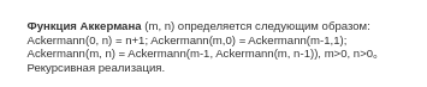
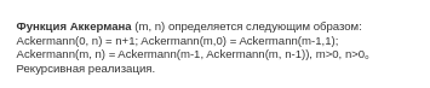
- <mxCell id="2" value="&lt;b style=&quot;color: rgb(51, 51, 51); font-family: &amp;quot;ys text&amp;quot;, arial, helvetica, &amp;quot;arial unicode ms&amp;quot;, sans-serif; font-size: 16px; font-style: normal; letter-spacing: normal; text-indent: 0px; text-transform: none; word-spacing: 0px; background-color: rgb(255, 255, 255);&quot;&gt;Функция&lt;/b&gt;&lt;span style=&quot;color: rgb(51, 51, 51); font-family: &amp;quot;ys text&amp;quot;, arial, helvetica, &amp;quot;arial unicode ms&amp;quot;, sans-serif; font-size: 16px; font-style: normal; font-weight: 400; letter-spacing: normal; text-indent: 0px; text-transform: none; word-spacing: 0px; background-color: rgb(255, 255, 255); display: inline; float: none;&quot;&gt;&lt;span&gt;&amp;nbsp;&lt;/span&gt;&lt;/span&gt;&lt;b style=&quot;color: rgb(51, 51, 51); font-family: &amp;quot;ys text&amp;quot;, arial, helvetica, &amp;quot;arial unicode ms&amp;quot;, sans-serif; font-size: 16px; font-style: normal; letter-spacing: normal; text-indent: 0px; text-transform: none; word-spacing: 0px; background-color: rgb(255, 255, 255);&quot;&gt;Аккермана&lt;/b&gt;&lt;span style=&quot;color: rgb(51, 51, 51); font-family: &amp;quot;ys text&amp;quot;, arial, helvetica, &amp;quot;arial unicode ms&amp;quot;, sans-serif; font-size: 16px; font-style: normal; font-weight: 400; letter-spacing: normal; text-indent: 0px; text-transform: none; word-spacing: 0px; background-color: rgb(255, 255, 255); display: inline; float: none;&quot;&gt;&lt;span&gt;&amp;nbsp;&lt;/span&gt;(m, n) определяется следующим образом: Ackermann(0, n) = n+1; Ackermann(m,0) = Ackermann(m-1,1); Ackermann(m, n) = Ackermann(m-1, Ackermann(m, n-1)), m&amp;gt;0, n&amp;gt;0。 Рекурсивная реализация.&lt;/span&gt;" style="text;whiteSpace=wrap;html=1;" vertex="1" parent="1"><mxGeometry x="35" y="20" width="550" height="80" as="geometry" /></mxCell>
+ <mxCell id="2" value="&lt;b style=&quot;color: rgb(51, 51, 51); font-family: &amp;quot;ys text&amp;quot;, arial, helvetica, &amp;quot;arial unicode ms&amp;quot;, sans-serif; font-size: 16px; font-style: normal; letter-spacing: normal; text-indent: 0px; text-transform: none; word-spacing: 0px; background-color: rgb(255, 255, 255);&quot;&gt;Функция&lt;/b&gt;&lt;span style=&quot;color: rgb(51, 51, 51); font-family: &amp;quot;ys text&amp;quot;, arial, helvetica, &amp;quot;arial unicode ms&amp;quot;, sans-serif; font-size: 16px; font-style: normal; font-weight: 400; letter-spacing: normal; text-indent: 0px; text-transform: none; word-spacing: 0px; background-color: rgb(255, 255, 255); display: inline; float: none;&quot;&gt;&lt;span&gt;&amp;nbsp;&lt;/span&gt;&lt;/span&gt;&lt;b style=&quot;color: rgb(51, 51, 51); font-family: &amp;quot;ys text&amp;quot;, arial, helvetica, &amp;quot;arial unicode ms&amp;quot;, sans-serif; font-size: 16px; font-style: normal; letter-spacing: normal; text-indent: 0px; text-transform: none; word-spacing: 0px; background-color: rgb(255, 255, 255);&quot;&gt;Аккермана&lt;/b&gt;&lt;span style=&quot;color: rgb(51, 51, 51); font-family: &amp;quot;ys text&amp;quot;, arial, helvetica, &amp;quot;arial unicode ms&amp;quot;, sans-serif; font-size: 16px; font-style: normal; font-weight: 400; letter-spacing: normal; text-indent: 0px; text-transform: none; word-spacing: 0px; background-color: rgb(255, 255, 255); display: inline; float: none;&quot;&gt;&lt;span&gt;&amp;nbsp;&lt;/span&gt;(m, n) определяется следующим образом: Ackermann(0, n) = n+1; Ackermann(m,0) = Ackermann(m-1,1); Ackermann(m, n) = Ackermann(m-1, Ackermann(m, n-1)), m&amp;gt;0, n&amp;gt;0。 Рекурсивная реализация.&lt;/span&gt;" style="text;whiteSpace=wrap;html=1;" vertex="1" parent="1"><mxGeometry x="20" y="20" width="550" height="80" as="geometry" /></mxCell>
